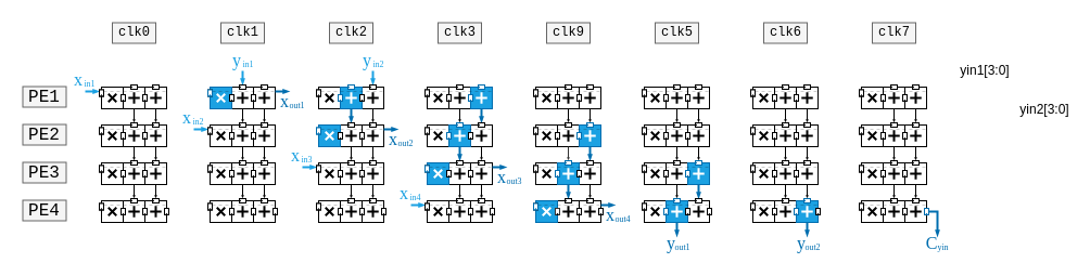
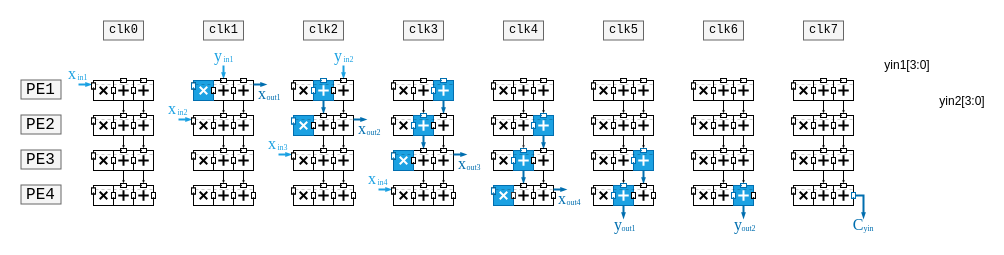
- <mxCell id="705" value="&lt;font style=&quot;font-size: 12px;&quot;&gt;clk9&lt;/font&gt;" style="text;html=1;strokeColor=none;fillColor=none;align=center;verticalAlign=middle;whiteSpace=wrap;rounded=0;fontFamily=Courier New;fontSize=12;" parent="1" vertex="1"><mxGeometry x="515.5" y="25" width="15" height="10" as="geometry" /></mxCell>
+ <mxCell id="705" value="&lt;font style=&quot;font-size: 12px;&quot;&gt;clk4&lt;/font&gt;" style="text;html=1;strokeColor=none;fillColor=none;align=center;verticalAlign=middle;whiteSpace=wrap;rounded=0;fontFamily=Courier New;fontSize=12;" parent="1" vertex="1"><mxGeometry x="515.5" y="25" width="15" height="10" as="geometry" /></mxCell>
